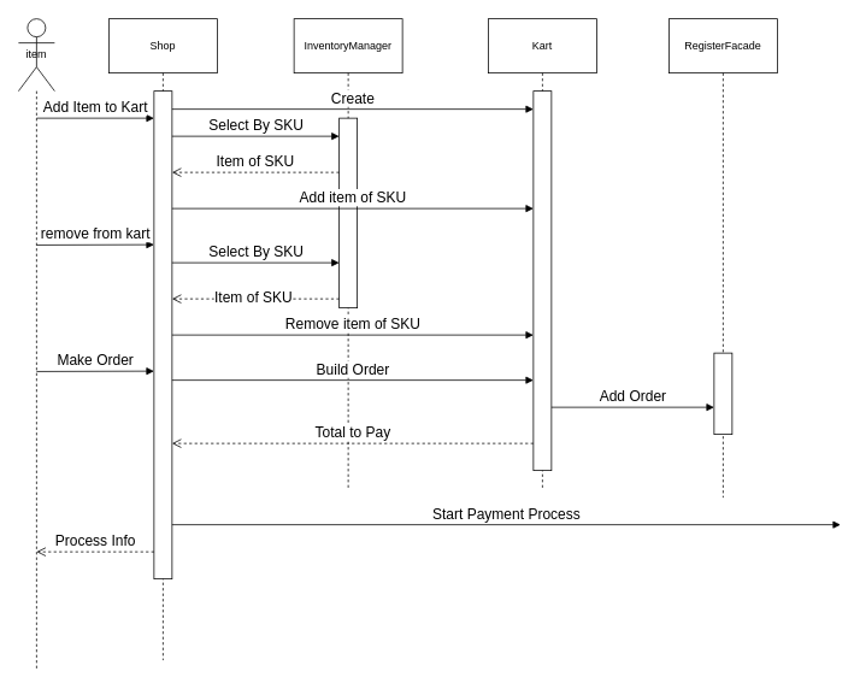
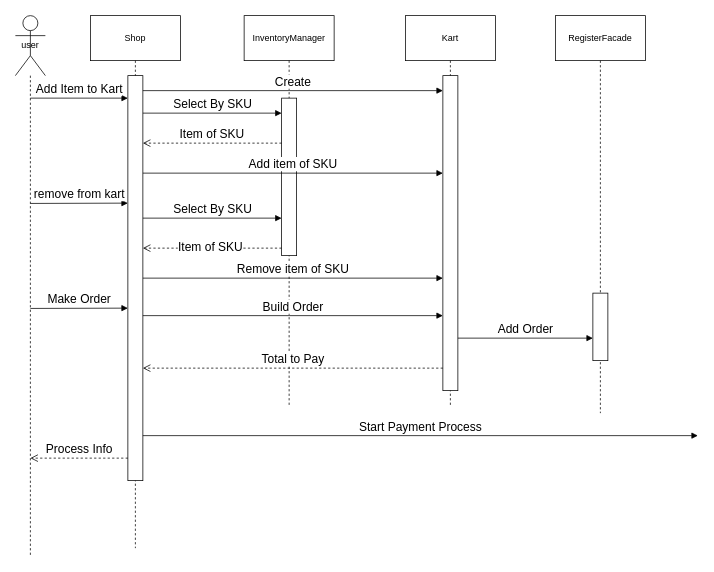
- <mxCell id="2" value="item" style="shape=umlLifeline;perimeter=lifelinePerimeter;whiteSpace=wrap;html=1;container=1;dropTarget=0;collapsible=0;recursiveResize=0;outlineConnect=0;portConstraint=eastwest;newEdgeStyle={&quot;curved&quot;:0,&quot;rounded&quot;:0};participant=umlActor;size=80;" vertex="1" parent="1"><mxGeometry x="20" y="20" width="40" height="720" as="geometry" /></mxCell>
+ <mxCell id="2" value="user" style="shape=umlLifeline;perimeter=lifelinePerimeter;whiteSpace=wrap;html=1;container=1;dropTarget=0;collapsible=0;recursiveResize=0;outlineConnect=0;portConstraint=eastwest;newEdgeStyle={&quot;curved&quot;:0,&quot;rounded&quot;:0};participant=umlActor;size=80;" vertex="1" parent="1"><mxGeometry x="20" y="20" width="40" height="720" as="geometry" /></mxCell>
